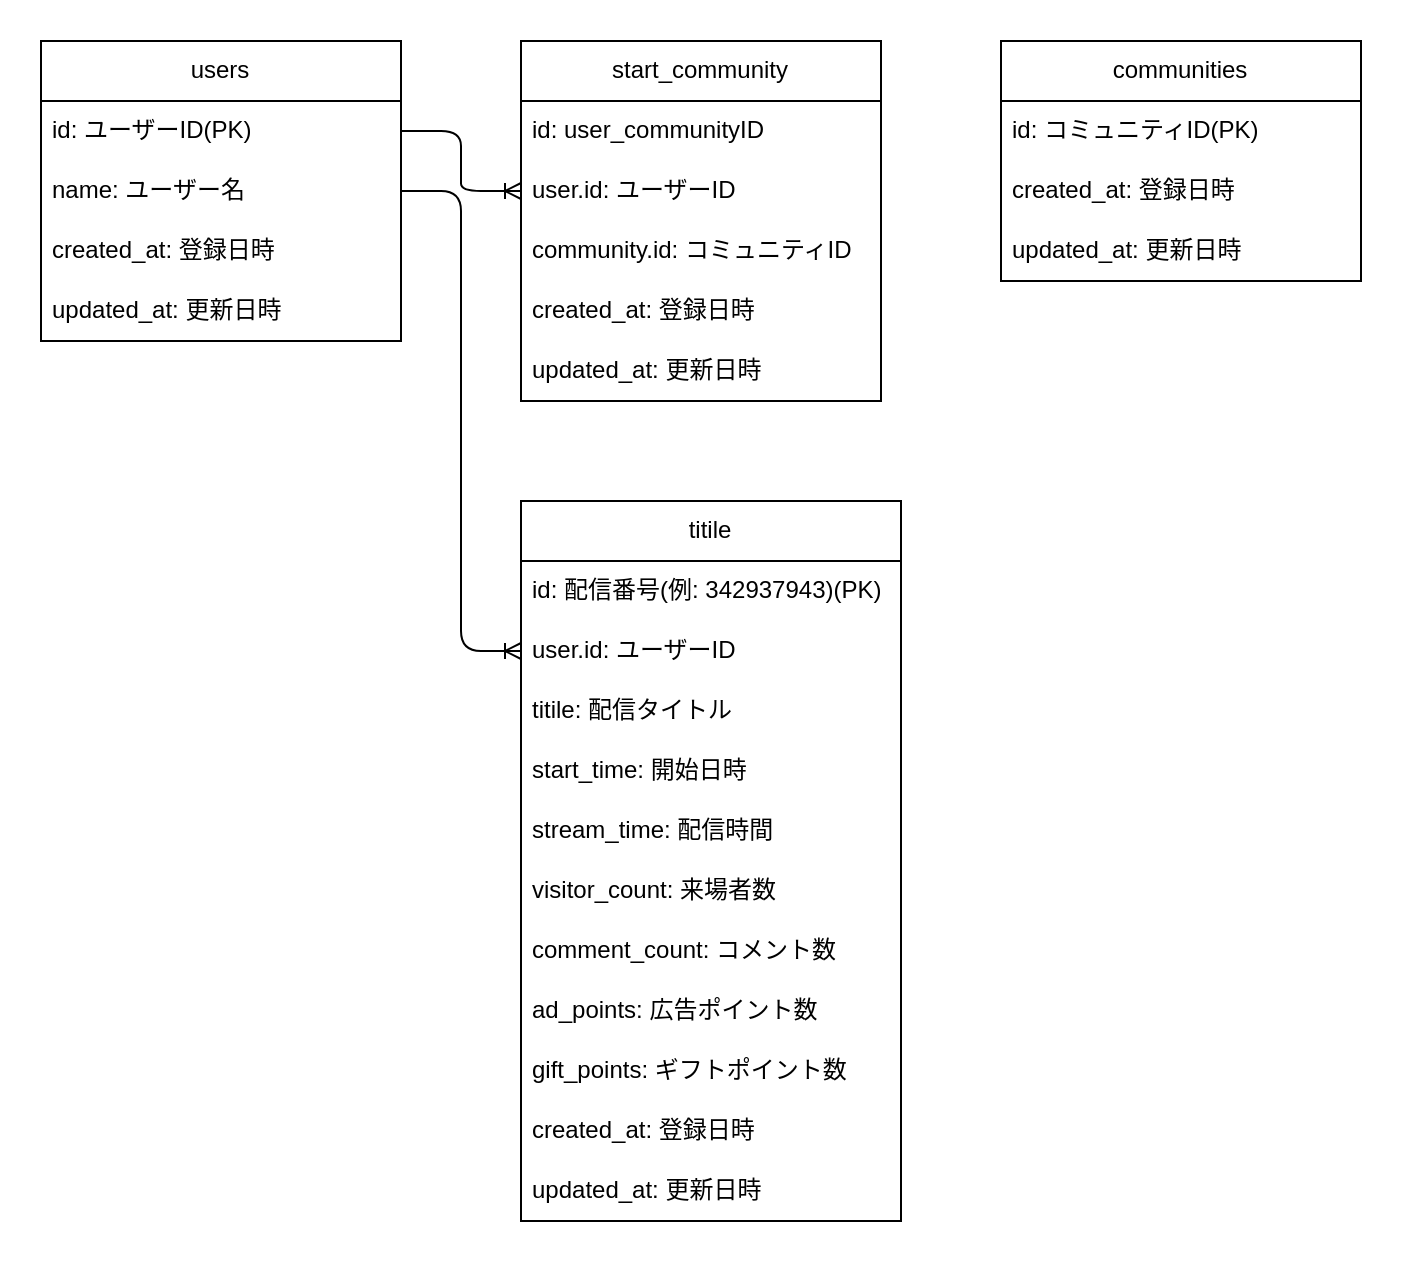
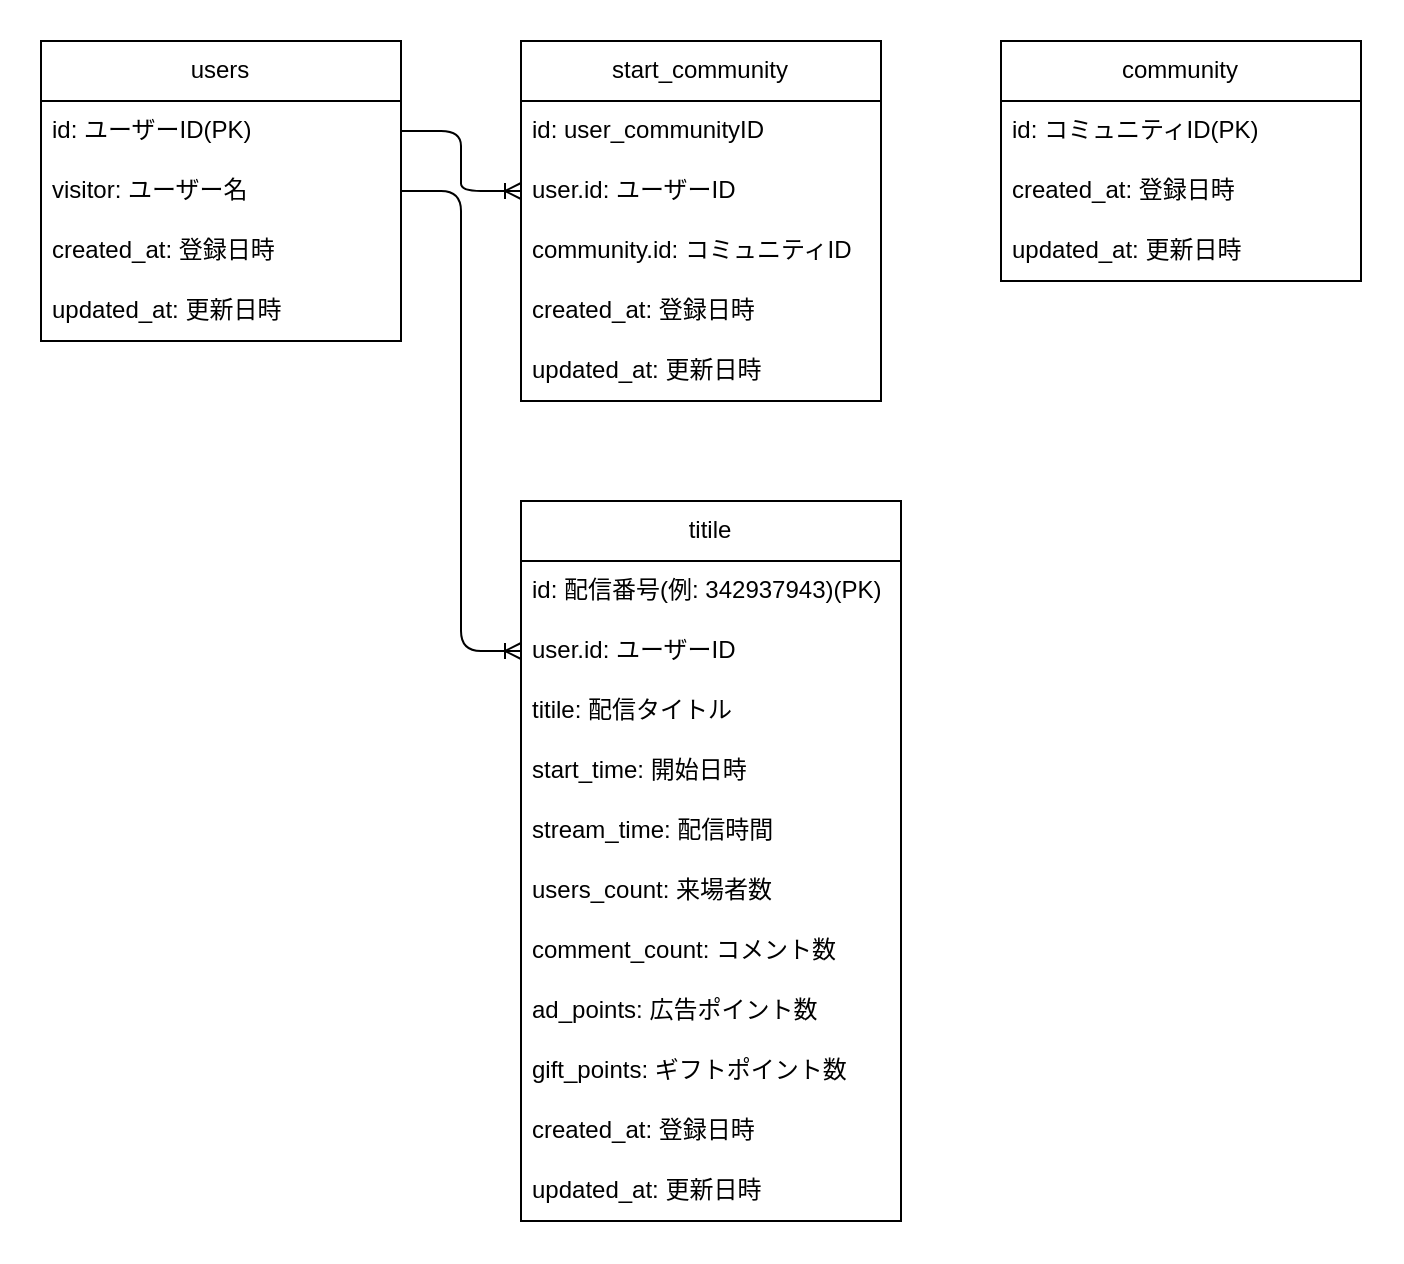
- <mxCell id="20" value="communities" style="swimlane;fontStyle=0;childLayout=stackLayout;horizontal=1;startSize=30;horizontalStack=0;resizeParent=1;resizeParentMax=0;resizeLast=0;collapsible=1;marginBottom=0;whiteSpace=wrap;html=1;" parent="1" vertex="1"><mxGeometry x="500" y="20" width="180" height="120" as="geometry"><mxRectangle x="120" y="505" width="70" height="30" as="alternateBounds" /></mxGeometry></mxCell>
+ <mxCell id="20" value="community" style="swimlane;fontStyle=0;childLayout=stackLayout;horizontal=1;startSize=30;horizontalStack=0;resizeParent=1;resizeParentMax=0;resizeLast=0;collapsible=1;marginBottom=0;whiteSpace=wrap;html=1;" parent="1" vertex="1"><mxGeometry x="500" y="20" width="180" height="120" as="geometry"><mxRectangle x="120" y="505" width="70" height="30" as="alternateBounds" /></mxGeometry></mxCell>
- <mxCell id="4" value="name: ユーザー名" style="text;strokeColor=none;fillColor=none;align=left;verticalAlign=middle;spacingLeft=4;spacingRight=4;overflow=hidden;points=[[0,0.5],[1,0.5]];portConstraint=eastwest;rotatable=0;whiteSpace=wrap;html=1;" parent="2" vertex="1"><mxGeometry y="60" width="180" height="30" as="geometry" /></mxCell>
+ <mxCell id="4" value="visitor: ユーザー名" style="text;strokeColor=none;fillColor=none;align=left;verticalAlign=middle;spacingLeft=4;spacingRight=4;overflow=hidden;points=[[0,0.5],[1,0.5]];portConstraint=eastwest;rotatable=0;whiteSpace=wrap;html=1;" parent="2" vertex="1"><mxGeometry y="60" width="180" height="30" as="geometry" /></mxCell>
- <mxCell id="13" value="visitor_count: 来場者数" style="text;strokeColor=none;fillColor=none;align=left;verticalAlign=middle;spacingLeft=4;spacingRight=4;overflow=hidden;points=[[0,0.5],[1,0.5]];portConstraint=eastwest;rotatable=0;whiteSpace=wrap;html=1;" parent="7" vertex="1"><mxGeometry y="180" width="190" height="30" as="geometry" /></mxCell>
+ <mxCell id="13" value="users_count: 来場者数" style="text;strokeColor=none;fillColor=none;align=left;verticalAlign=middle;spacingLeft=4;spacingRight=4;overflow=hidden;points=[[0,0.5],[1,0.5]];portConstraint=eastwest;rotatable=0;whiteSpace=wrap;html=1;" parent="7" vertex="1"><mxGeometry y="180" width="190" height="30" as="geometry" /></mxCell>
